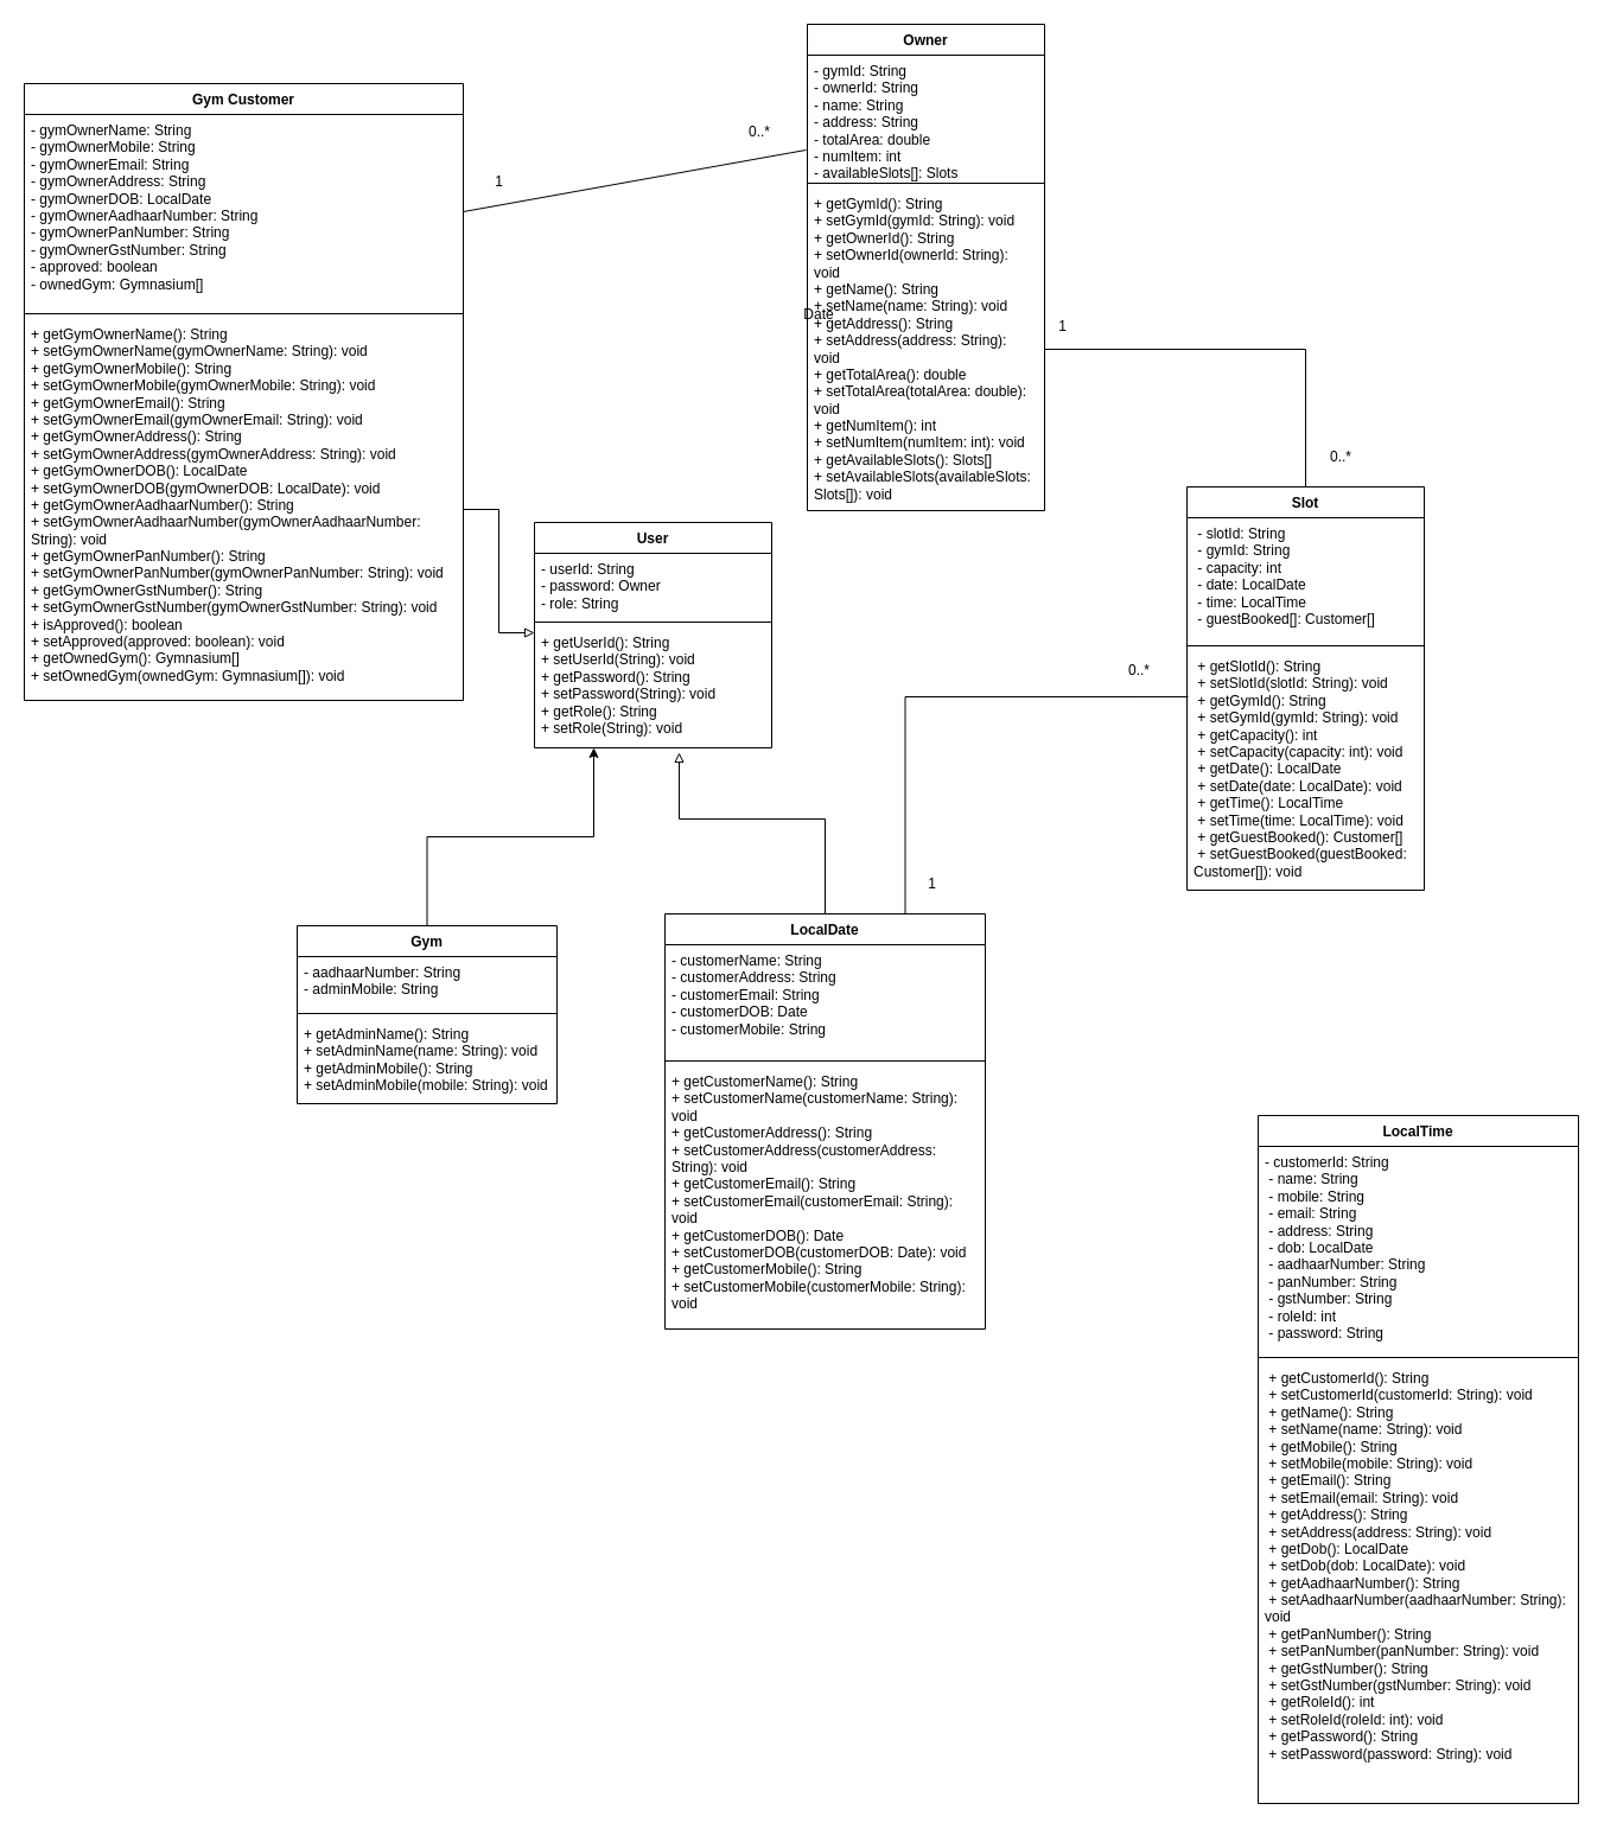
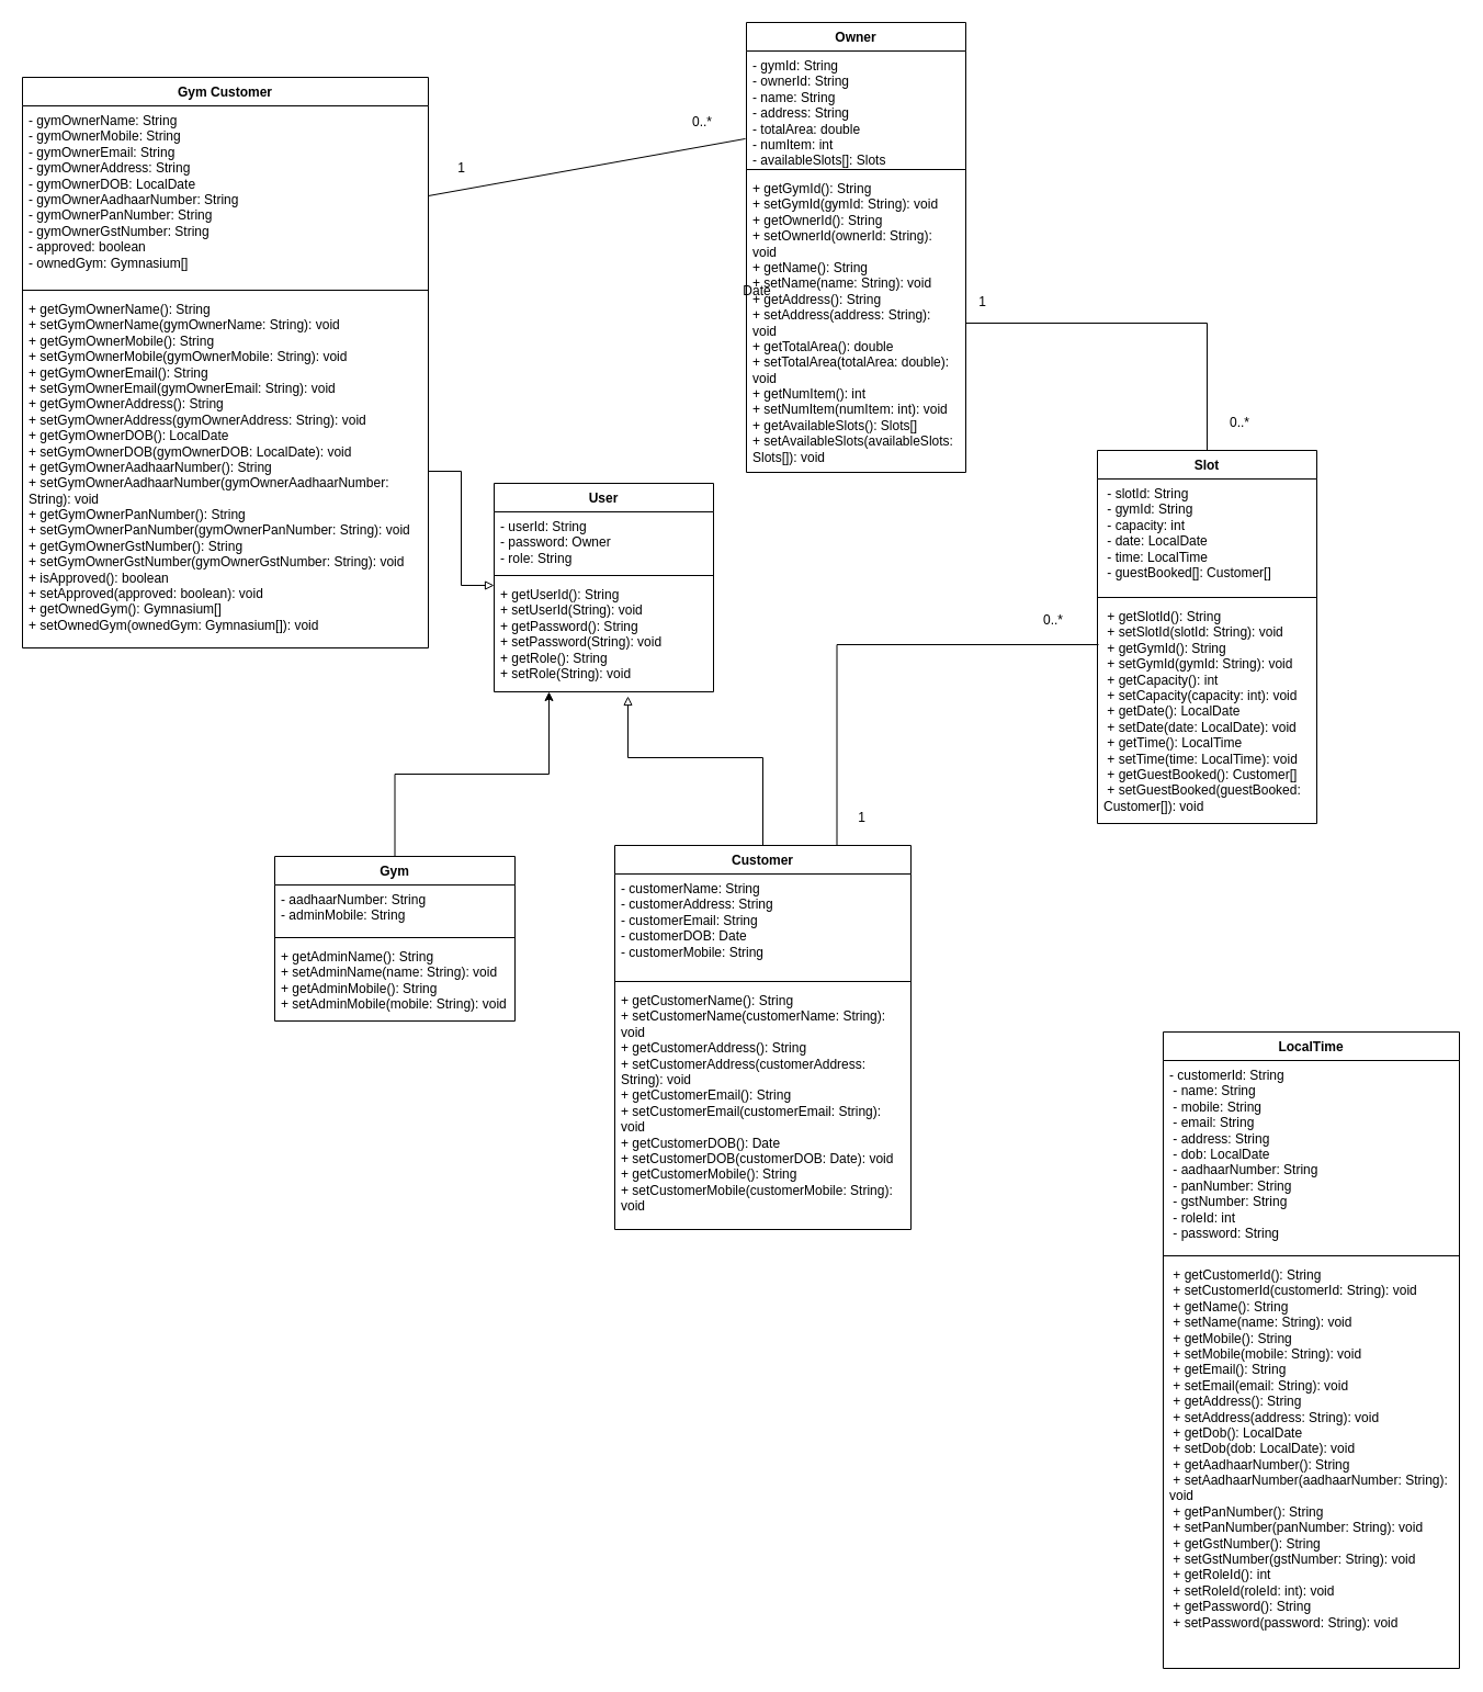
- <mxCell id="8" value="LocalDate" style="swimlane;fontStyle=1;align=center;verticalAlign=top;childLayout=stackLayout;horizontal=1;startSize=26;horizontalStack=0;resizeParent=1;resizeParentMax=0;resizeLast=0;collapsible=1;marginBottom=0;whiteSpace=wrap;html=1;" parent="1" vertex="1"><mxGeometry x="560" y="770" width="270" height="350" as="geometry" /></mxCell>
+ <mxCell id="8" value="Customer" style="swimlane;fontStyle=1;align=center;verticalAlign=top;childLayout=stackLayout;horizontal=1;startSize=26;horizontalStack=0;resizeParent=1;resizeParentMax=0;resizeLast=0;collapsible=1;marginBottom=0;whiteSpace=wrap;html=1;" parent="1" vertex="1"><mxGeometry x="560" y="770" width="270" height="350" as="geometry" /></mxCell>
